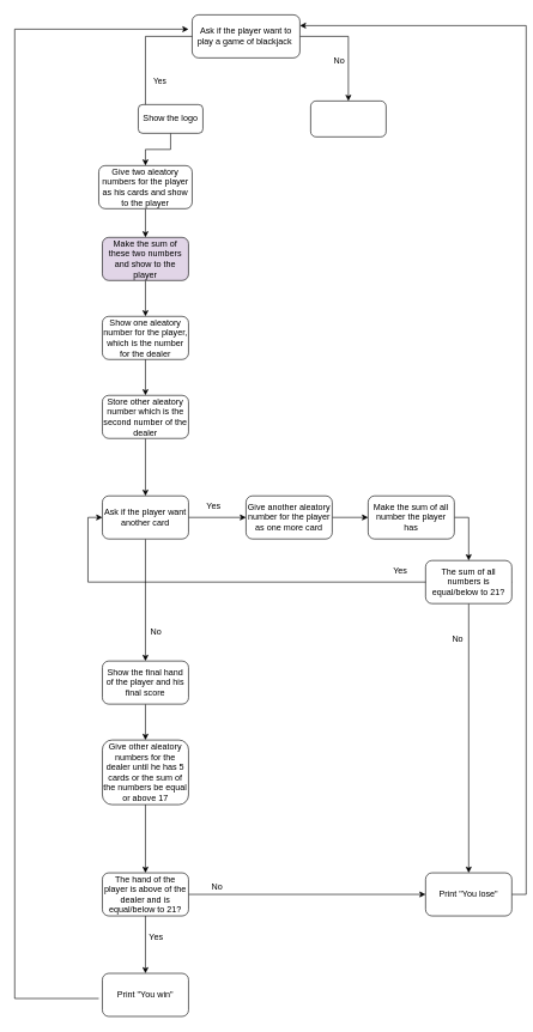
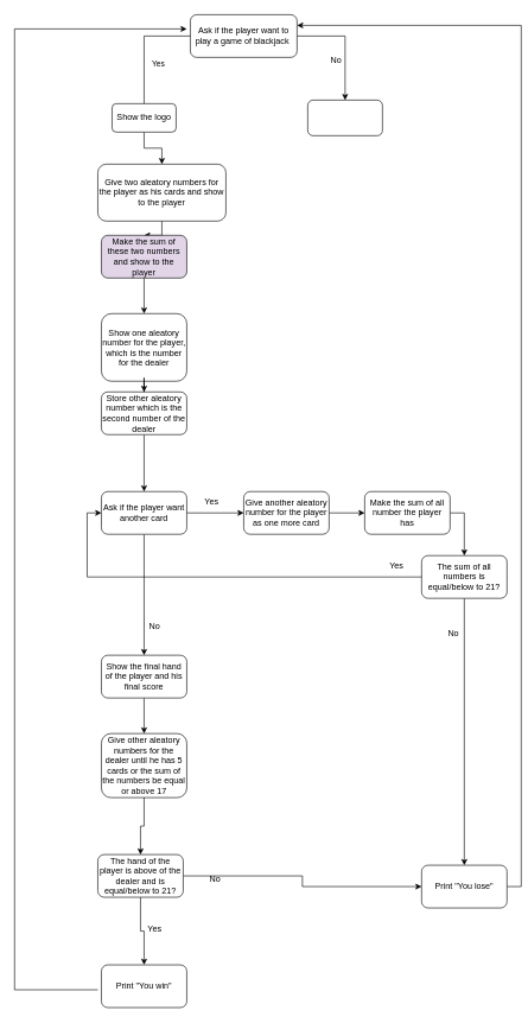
- <mxCell id="8" value="Show the logo" style="rounded=1;whiteSpace=wrap;html=1;" vertex="1" parent="1"><mxGeometry x="192" y="145" width="90" height="40" as="geometry" /></mxCell>
+ <mxCell id="8" value="Show the logo" style="rounded=1;whiteSpace=wrap;html=1;" vertex="1" parent="1"><mxGeometry x="157" y="145" width="90" height="40" as="geometry" /></mxCell>
- <mxCell id="10" value="Give two aleatory numbers for the player as his cards and show to the player" style="whiteSpace=wrap;html=1;rounded=1;" vertex="1" parent="1"><mxGeometry x="137" y="230" width="130" height="60" as="geometry" /></mxCell>
+ <mxCell id="10" value="Give two aleatory numbers for the player as his cards and show to the player" style="whiteSpace=wrap;html=1;rounded=1;" vertex="1" parent="1"><mxGeometry x="137" y="230" width="180" height="80" as="geometry" /></mxCell>
- <mxCell id="14" value="Show one aleatory number for the player, which is the number for the dealer" style="whiteSpace=wrap;html=1;rounded=1;" vertex="1" parent="1"><mxGeometry x="142" y="440" width="120" height="60" as="geometry" /></mxCell>
+ <mxCell id="14" value="Show one aleatory number for the player, which is the number for the dealer" style="whiteSpace=wrap;html=1;rounded=1;" vertex="1" parent="1"><mxGeometry x="142" y="440" width="120" height="95" as="geometry" /></mxCell>
- <mxCell id="33" value="The hand of the player is above of the dealer and&amp;nbsp;is equal/below to 21?" style="whiteSpace=wrap;html=1;rounded=1;" vertex="1" parent="1"><mxGeometry x="142" y="1215" width="120" height="60" as="geometry" /></mxCell>
+ <mxCell id="33" value="The hand of the player is above of the dealer and&amp;nbsp;is equal/below to 21?" style="whiteSpace=wrap;html=1;rounded=1;" vertex="1" parent="1"><mxGeometry x="137" y="1200" width="120" height="60" as="geometry" /></mxCell>
